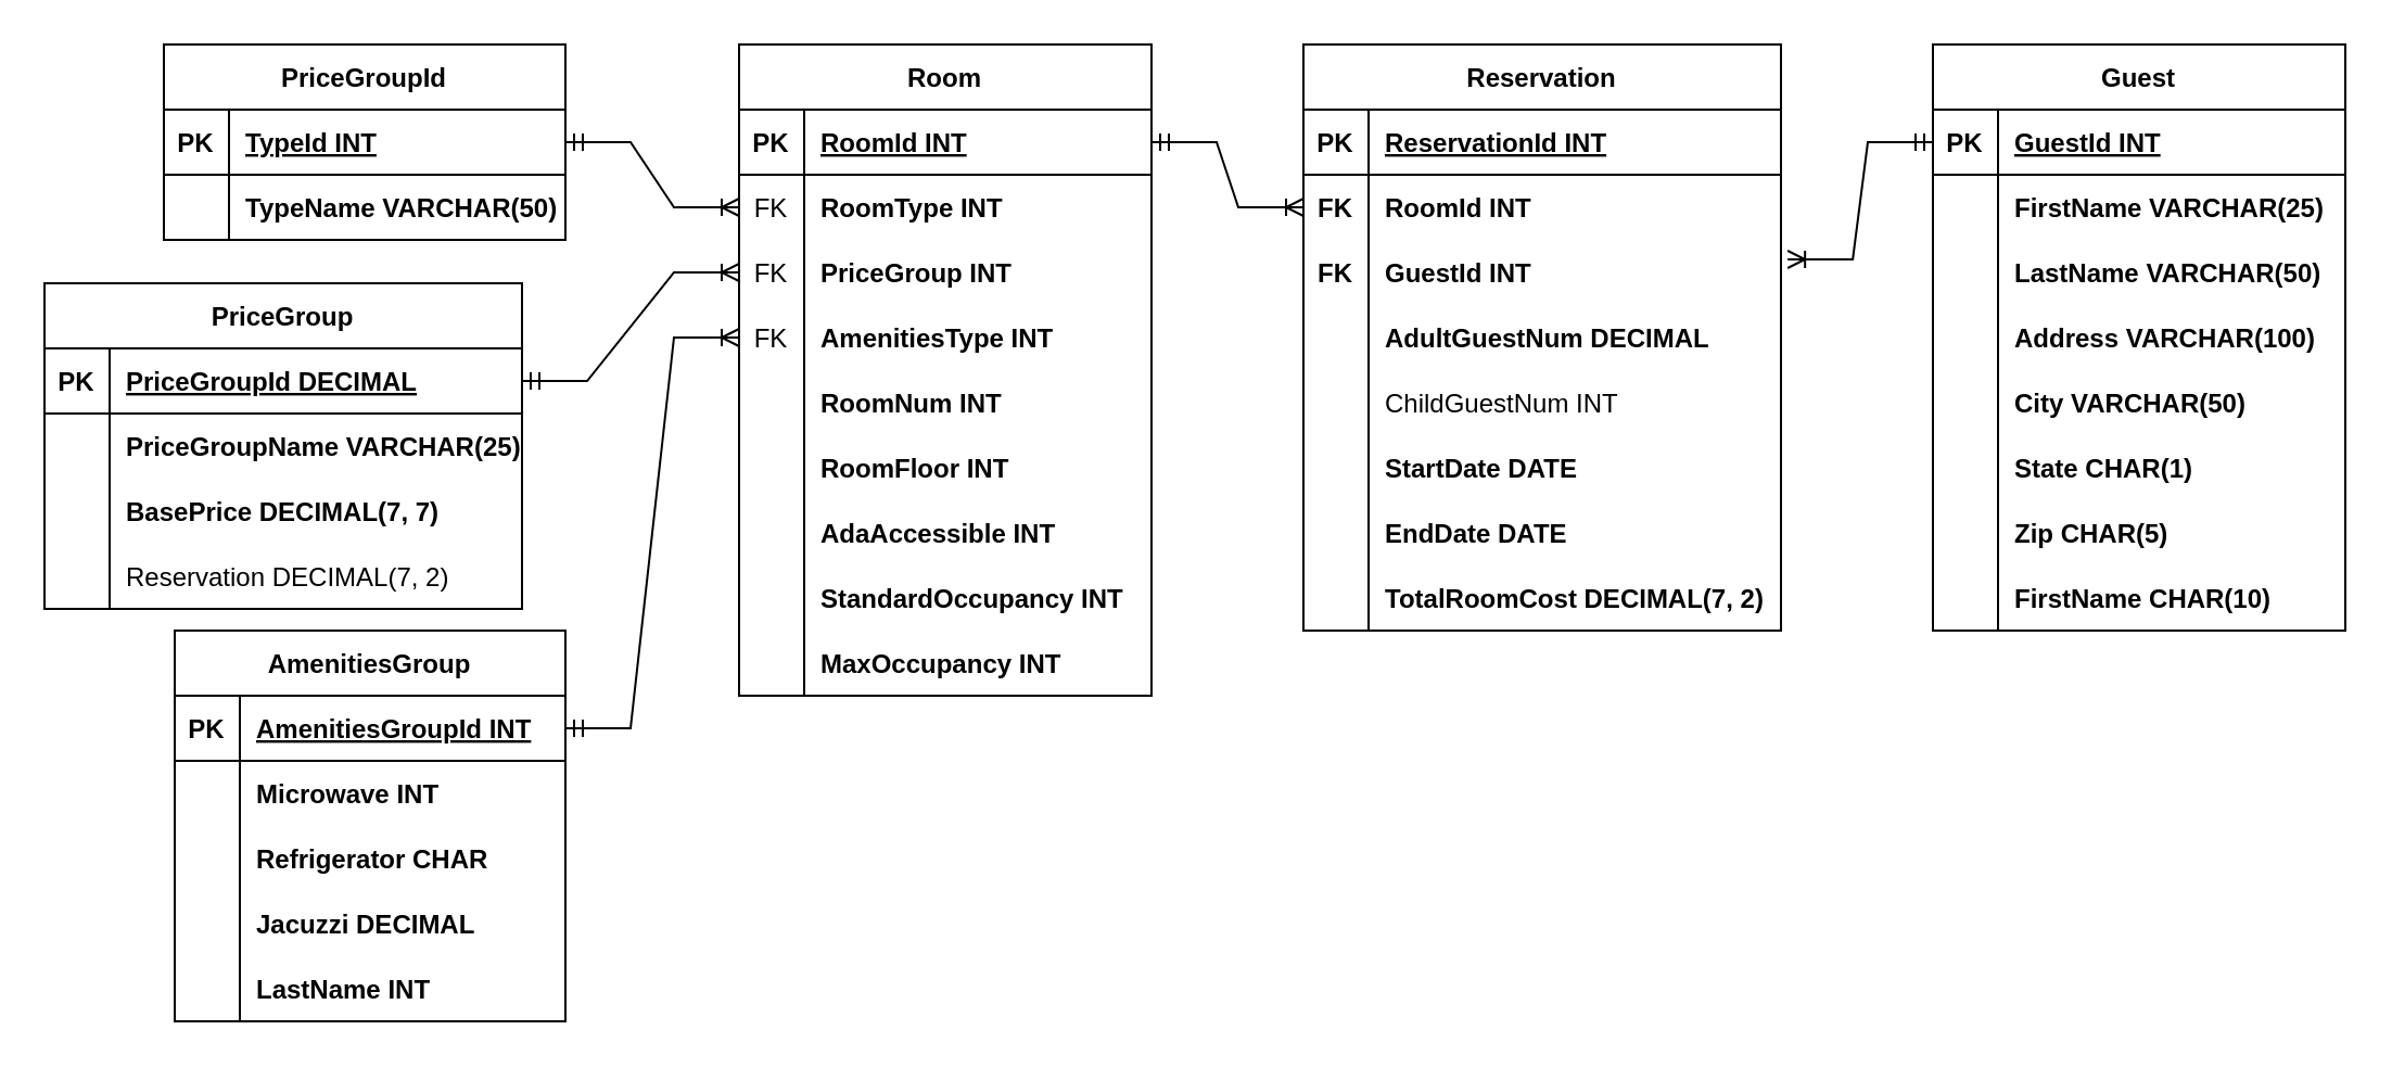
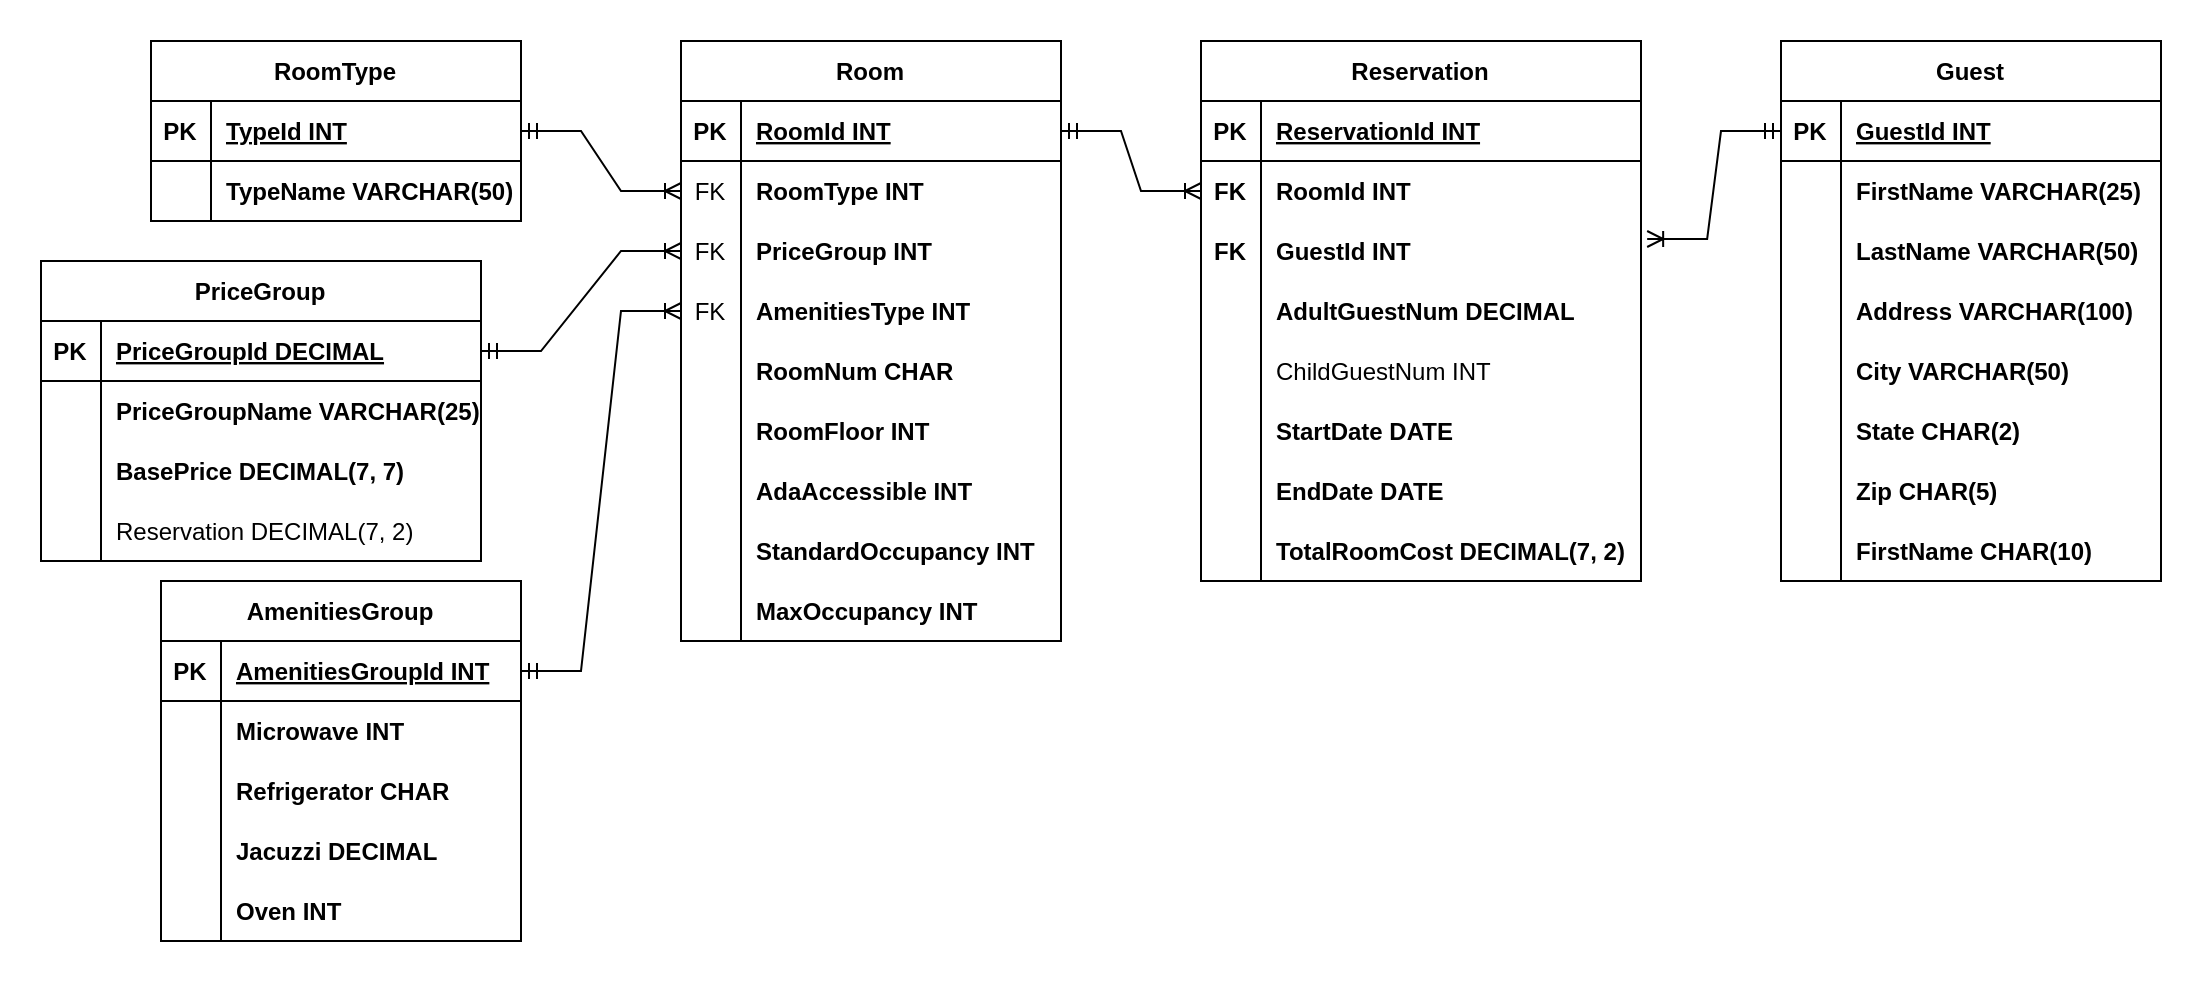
- <mxCell id="30" value="PriceGroupId" style="shape=table;startSize=30;container=1;collapsible=1;childLayout=tableLayout;fixedRows=1;rowLines=0;fontStyle=1;align=center;resizeLast=1;" parent="1" vertex="1"><mxGeometry x="75" y="20" width="185" height="90" as="geometry" /></mxCell>
+ <mxCell id="30" value="RoomType" style="shape=table;startSize=30;container=1;collapsible=1;childLayout=tableLayout;fixedRows=1;rowLines=0;fontStyle=1;align=center;resizeLast=1;" parent="1" vertex="1"><mxGeometry x="75" y="20" width="185" height="90" as="geometry" /></mxCell>
- <mxCell id="17" value="RoomNum INT" style="shape=partialRectangle;connectable=0;fillColor=none;top=0;left=0;bottom=0;right=0;align=left;spacingLeft=6;overflow=hidden;fontStyle=1" parent="15" vertex="1"><mxGeometry x="30" width="160" height="30" as="geometry"><mxRectangle width="160" height="30" as="alternateBounds" /></mxGeometry></mxCell>
+ <mxCell id="17" value="RoomNum CHAR" style="shape=partialRectangle;connectable=0;fillColor=none;top=0;left=0;bottom=0;right=0;align=left;spacingLeft=6;overflow=hidden;fontStyle=1" parent="15" vertex="1"><mxGeometry x="30" width="160" height="30" as="geometry"><mxRectangle width="160" height="30" as="alternateBounds" /></mxGeometry></mxCell>
- <mxCell id="68" value="State CHAR(1)" style="shape=partialRectangle;connectable=0;fillColor=none;top=0;left=0;bottom=0;right=0;align=left;spacingLeft=6;overflow=hidden;fontStyle=1" parent="66" vertex="1"><mxGeometry x="30" width="160" height="30" as="geometry"><mxRectangle width="160" height="30" as="alternateBounds" /></mxGeometry></mxCell>
+ <mxCell id="68" value="State CHAR(2)" style="shape=partialRectangle;connectable=0;fillColor=none;top=0;left=0;bottom=0;right=0;align=left;spacingLeft=6;overflow=hidden;fontStyle=1" parent="66" vertex="1"><mxGeometry x="30" width="160" height="30" as="geometry"><mxRectangle width="160" height="30" as="alternateBounds" /></mxGeometry></mxCell>
- <mxCell id="117" value="LastName INT" style="shape=partialRectangle;connectable=0;fillColor=none;top=0;left=0;bottom=0;right=0;align=left;spacingLeft=6;overflow=hidden;fontStyle=1" parent="115" vertex="1"><mxGeometry x="30" width="150" height="30" as="geometry"><mxRectangle width="150" height="30" as="alternateBounds" /></mxGeometry></mxCell>
+ <mxCell id="117" value="Oven INT" style="shape=partialRectangle;connectable=0;fillColor=none;top=0;left=0;bottom=0;right=0;align=left;spacingLeft=6;overflow=hidden;fontStyle=1" parent="115" vertex="1"><mxGeometry x="30" width="150" height="30" as="geometry"><mxRectangle width="150" height="30" as="alternateBounds" /></mxGeometry></mxCell>
